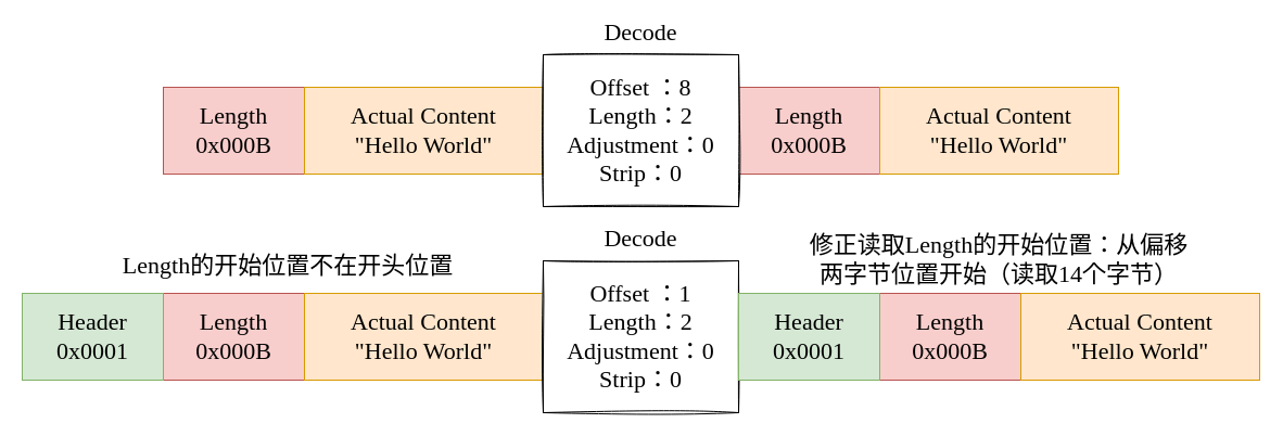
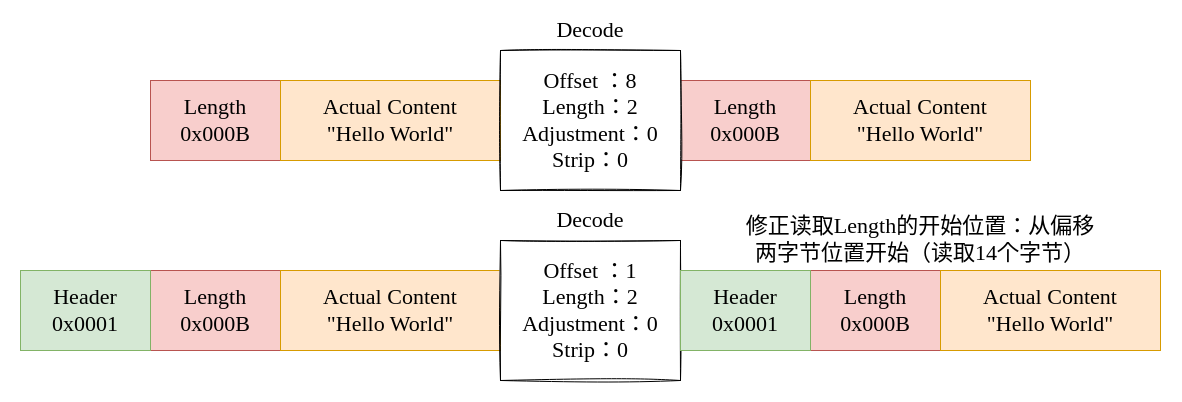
- <mxCell id="21" value="Length的开始位置不在开头位置" style="text;html=1;strokeColor=none;fillColor=none;align=center;verticalAlign=middle;whiteSpace=wrap;rounded=0;glass=0;sketch=0;fontFamily=Comic Sans MS;fontSize=22;" parent="1" vertex="1"><mxGeometry x="100" y="230" width="330" height="30" as="geometry" /></mxCell>
